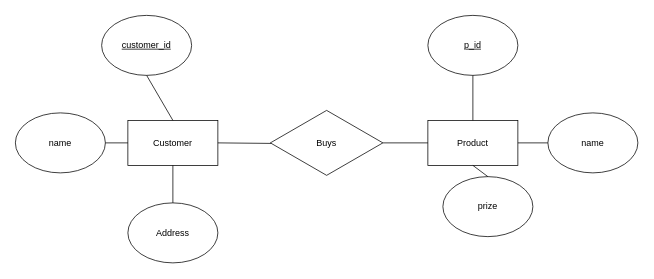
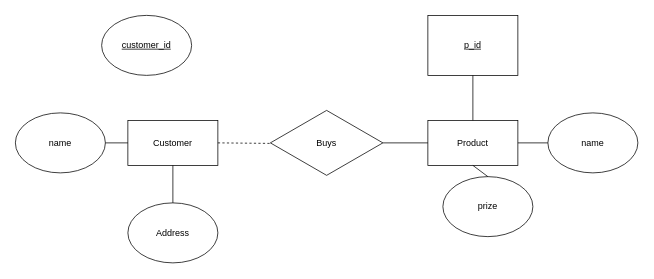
- <mxCell id="9" value="&lt;u&gt;p_id&lt;/u&gt;" style="ellipse;whiteSpace=wrap;html=1;" vertex="1" parent="1"><mxGeometry x="570" y="20" width="120" height="80" as="geometry" /></mxCell>
+ <mxCell id="9" value="&lt;u&gt;p_id&lt;/u&gt;" style="whiteSpace=wrap;html=1;rounded=0;" vertex="1" parent="1"><mxGeometry x="570" y="20" width="120" height="80" as="geometry" /></mxCell>
- <mxCell id="8" value="" style="endArrow=none;html=1;elbow=vertical;exitX=0.5;exitY=0;exitDx=0;exitDy=0;entryX=0.5;entryY=1;entryDx=0;entryDy=0;" edge="1" parent="1" source="2" target="7"><mxGeometry width="50" height="50" relative="1" as="geometry"><mxPoint x="140" y="130" as="sourcePoint" /><mxPoint x="261" y="131" as="targetPoint" /></mxGeometry></mxCell>
- <mxCell id="6" value="" style="endArrow=none;html=1;elbow=vertical;exitX=1;exitY=0.5;exitDx=0;exitDy=0;entryX=0.005;entryY=0.508;entryDx=0;entryDy=0;entryPerimeter=0;" edge="1" parent="1" source="2" target="3"><mxGeometry width="50" height="50" relative="1" as="geometry"><mxPoint x="520" y="200" as="sourcePoint" /><mxPoint x="640" y="200" as="targetPoint" /></mxGeometry></mxCell>
+ <mxCell id="6" value="" style="endArrow=none;html=1;elbow=vertical;exitX=1;exitY=0.5;exitDx=0;exitDy=0;entryX=0.005;entryY=0.508;entryDx=0;entryDy=0;entryPerimeter=0;dashed=1;" edge="1" parent="1" source="2" target="3"><mxGeometry width="50" height="50" relative="1" as="geometry"><mxPoint x="520" y="200" as="sourcePoint" /><mxPoint x="640" y="200" as="targetPoint" /></mxGeometry></mxCell>
